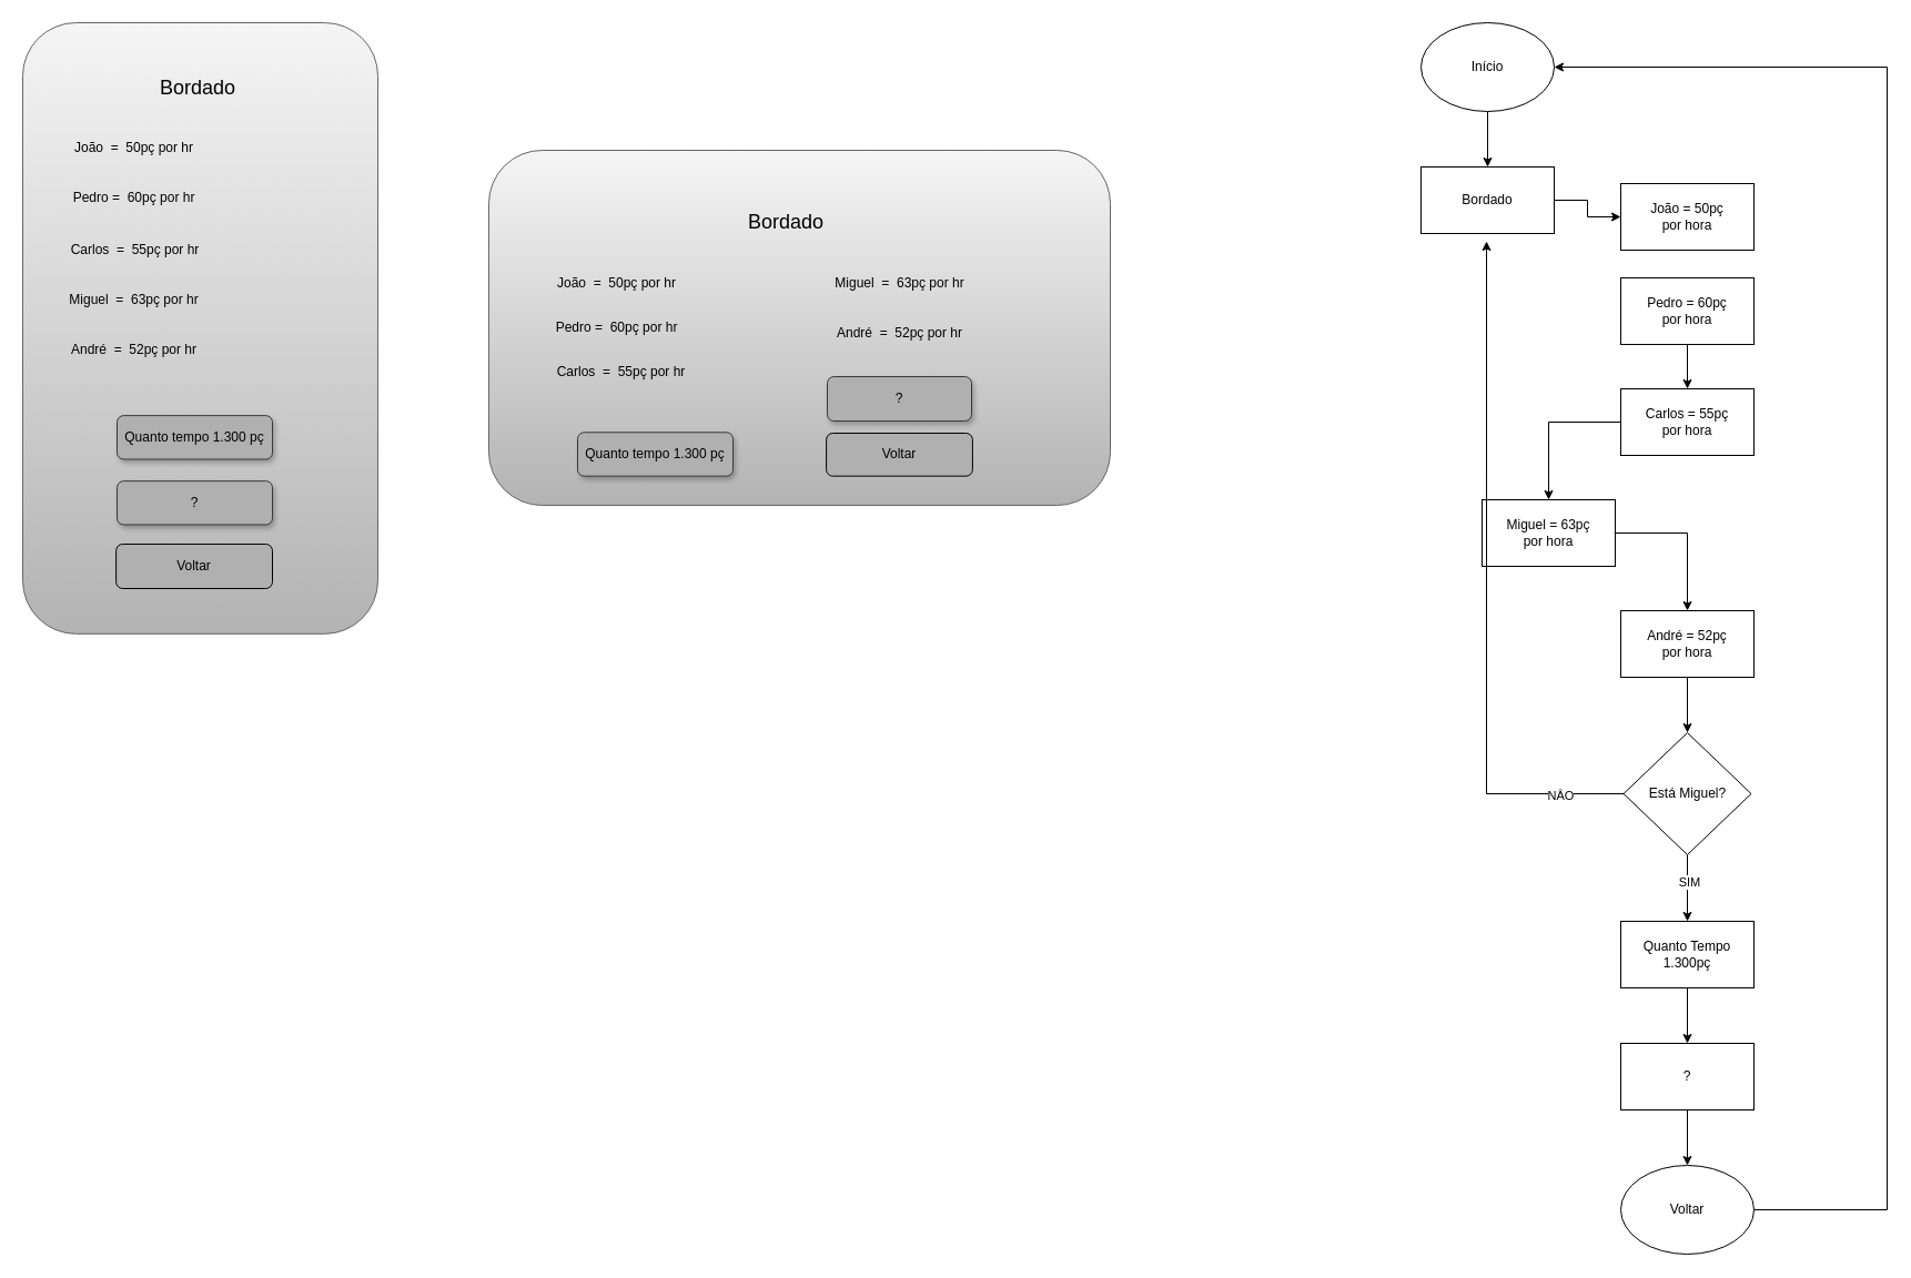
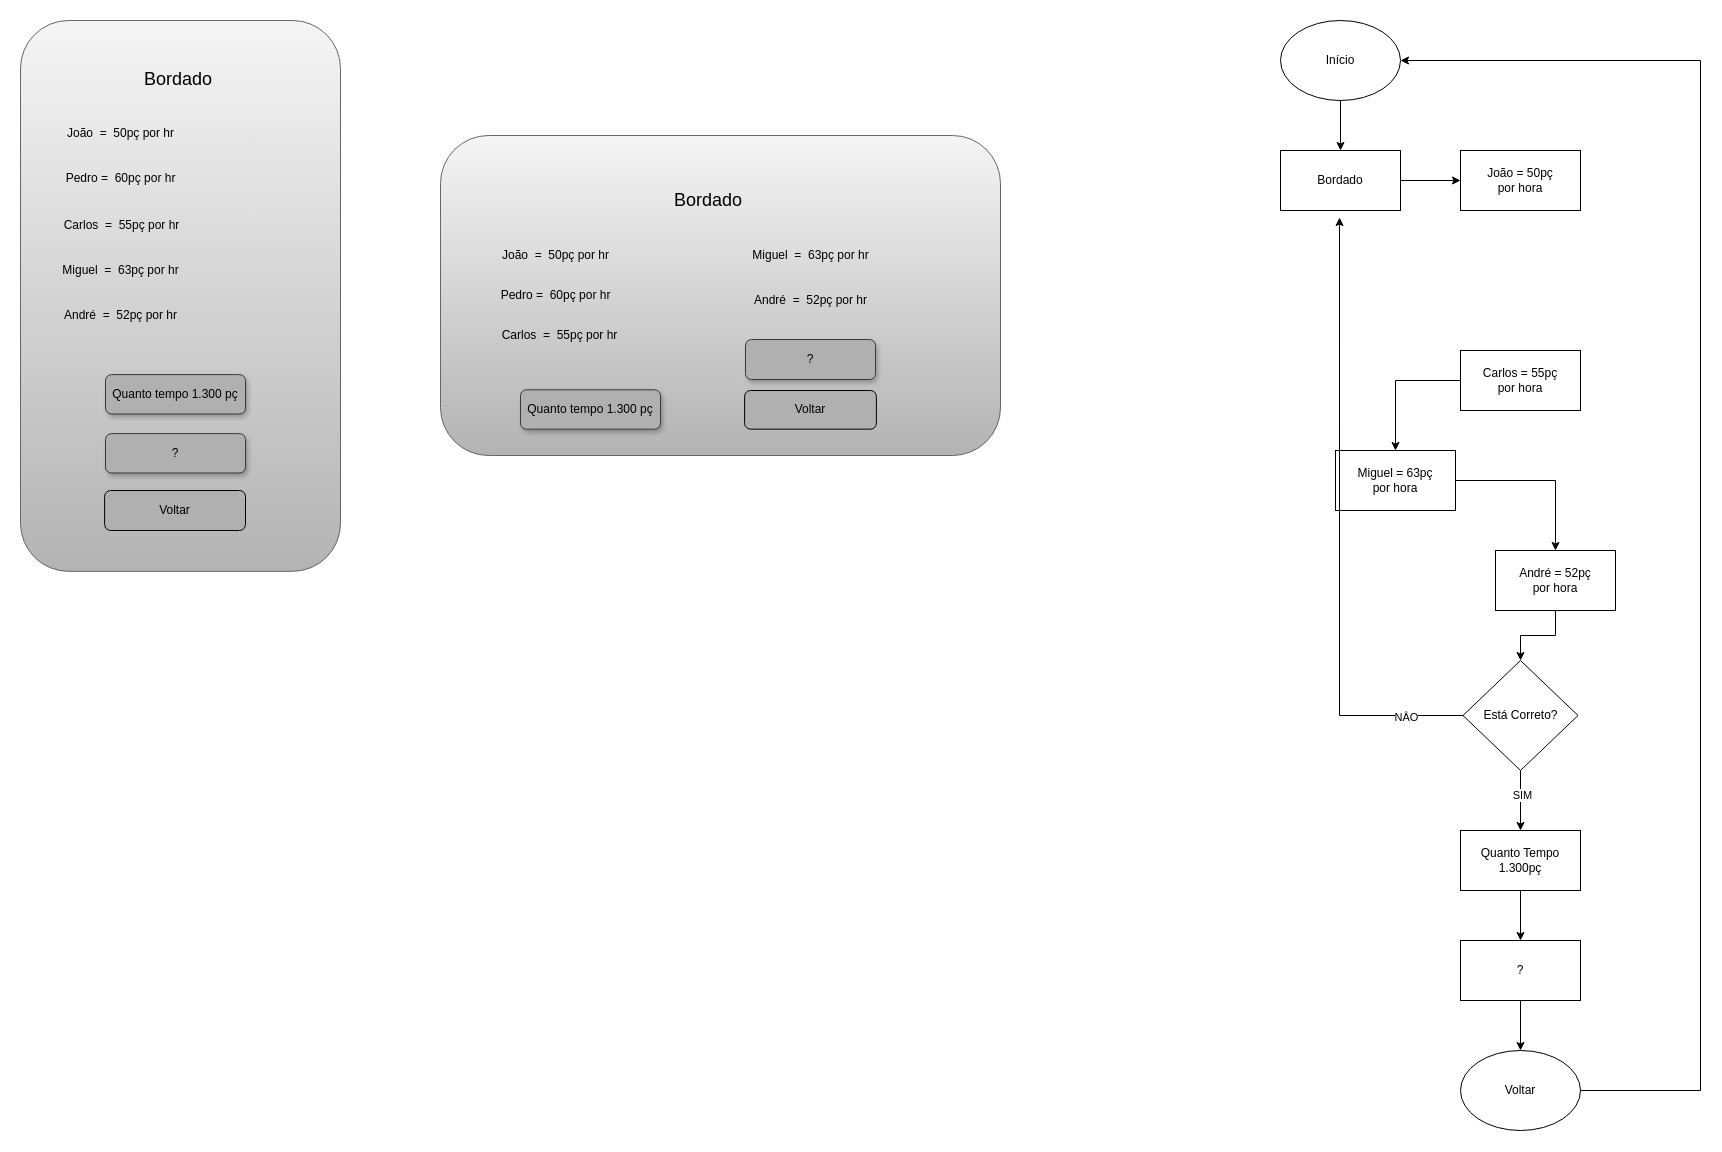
- <mxCell id="27" value="João = 50pç&lt;div&gt;por hora&lt;/div&gt;" style="rounded=0;whiteSpace=wrap;html=1;" vertex="1" parent="1"><mxGeometry x="1460" y="165" width="120" height="60" as="geometry" /></mxCell>
+ <mxCell id="27" value="João = 50pç&lt;div&gt;por hora&lt;/div&gt;" style="rounded=0;whiteSpace=wrap;html=1;" vertex="1" parent="1"><mxGeometry x="1460" y="150" width="120" height="60" as="geometry" /></mxCell>
- <mxCell id="29" value="Pedro = 60pç&lt;div&gt;por hora&lt;/div&gt;" style="rounded=0;whiteSpace=wrap;html=1;" vertex="1" parent="1"><mxGeometry x="1460" y="250" width="120" height="60" as="geometry" /></mxCell>
- <mxCell id="28" value="" style="edgeStyle=orthogonalEdgeStyle;rounded=0;orthogonalLoop=1;jettySize=auto;html=1;" edge="1" parent="1" source="29" target="31"><mxGeometry relative="1" as="geometry" /></mxCell>
- <mxCell id="35" value="André = 52pç&lt;div&gt;por hora&lt;/div&gt;" style="rounded=0;whiteSpace=wrap;html=1;" vertex="1" parent="1"><mxGeometry x="1460" y="550" width="120" height="60" as="geometry" /></mxCell>
+ <mxCell id="35" value="André = 52pç&lt;div&gt;por hora&lt;/div&gt;" style="rounded=0;whiteSpace=wrap;html=1;" vertex="1" parent="1"><mxGeometry x="1495" y="550" width="120" height="60" as="geometry" /></mxCell>
- <mxCell id="38" value="Está Miguel?" style="rhombus;whiteSpace=wrap;html=1;" vertex="1" parent="1"><mxGeometry x="1462.5" y="660" width="115" height="110" as="geometry" /></mxCell>
+ <mxCell id="38" value="Está Correto?" style="rhombus;whiteSpace=wrap;html=1;" vertex="1" parent="1"><mxGeometry x="1462.5" y="660" width="115" height="110" as="geometry" /></mxCell>
